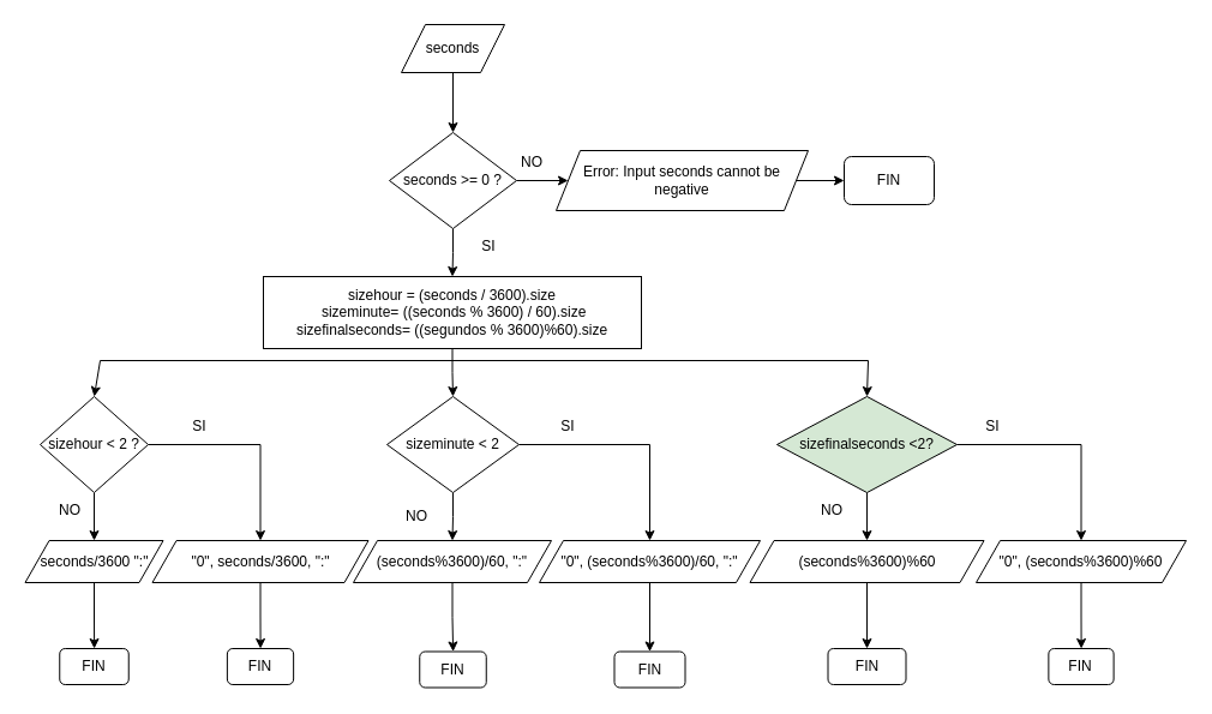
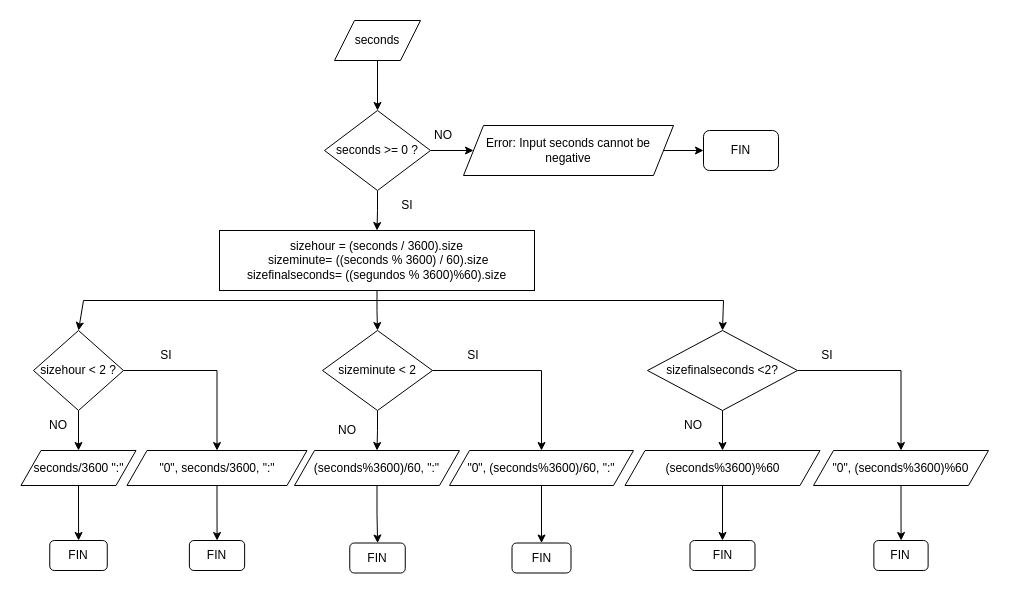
- <mxCell id="32" value="sizefinalseconds &amp;lt;2?" style="rhombus;whiteSpace=wrap;html=1;fillColor=#d5e8d4;" parent="1" vertex="1"><mxGeometry x="647" y="330" width="150" height="80" as="geometry" /></mxCell>
+ <mxCell id="32" value="sizefinalseconds &amp;lt;2?" style="rhombus;whiteSpace=wrap;html=1;" parent="1" vertex="1"><mxGeometry x="647" y="330" width="150" height="80" as="geometry" /></mxCell>
